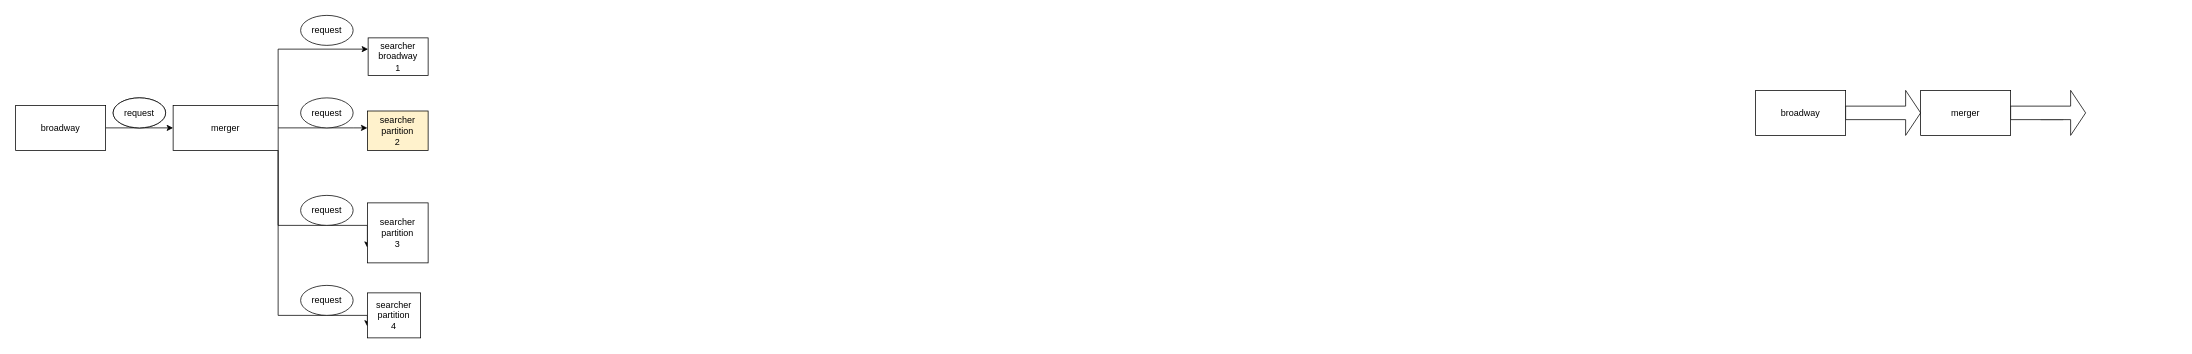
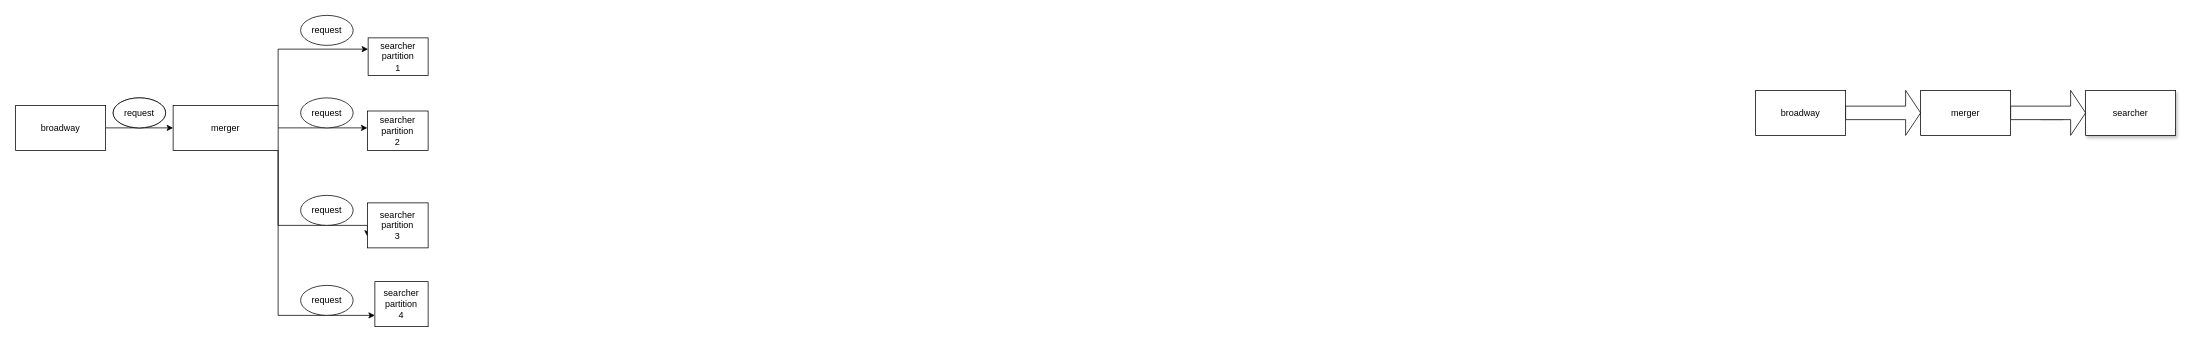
- <mxCell id="18" value="searcher&lt;br&gt;broadway&lt;br&gt;1" style="rounded=0;whiteSpace=wrap;html=1;" vertex="1" parent="1"><mxGeometry x="490" y="50" width="80" height="50" as="geometry" /></mxCell>
+ <mxCell id="18" value="searcher&lt;br&gt;partition&lt;br&gt;1" style="rounded=0;whiteSpace=wrap;html=1;" vertex="1" parent="1"><mxGeometry x="490" y="50" width="80" height="50" as="geometry" /></mxCell>
+ <mxCell id="13" value="searcher" style="rounded=0;whiteSpace=wrap;html=1;shadow=1;" parent="1" vertex="1"><mxGeometry x="2780" y="120" width="120" height="60" as="geometry" /></mxCell>
- <mxCell id="14" value="searcher&lt;br&gt;partition&lt;br&gt;2" style="rounded=0;whiteSpace=wrap;html=1;fillColor=#fff2cc;" vertex="1" parent="1"><mxGeometry x="489" y="147.5" width="81" height="52.5" as="geometry" /></mxCell>
+ <mxCell id="14" value="searcher&lt;br&gt;partition&lt;br&gt;2" style="rounded=0;whiteSpace=wrap;html=1;" vertex="1" parent="1"><mxGeometry x="489" y="147.5" width="81" height="52.5" as="geometry" /></mxCell>
- <mxCell id="20" value="searcher&lt;br&gt;partition&lt;br&gt;3" style="rounded=0;whiteSpace=wrap;html=1;" vertex="1" parent="1"><mxGeometry x="489" y="270" width="81" height="80" as="geometry" /></mxCell>
+ <mxCell id="20" value="searcher&lt;br&gt;partition&lt;br&gt;3" style="rounded=0;whiteSpace=wrap;html=1;" vertex="1" parent="1"><mxGeometry x="489" y="270" width="81" height="60" as="geometry" /></mxCell>
- <mxCell id="19" value="searcher&lt;br&gt;partition&lt;br&gt;4" style="rounded=0;whiteSpace=wrap;html=1;" vertex="1" parent="1"><mxGeometry x="489" y="390" width="71" height="60" as="geometry" /></mxCell>
+ <mxCell id="19" value="searcher&lt;br&gt;partition&lt;br&gt;4" style="rounded=0;whiteSpace=wrap;html=1;" vertex="1" parent="1"><mxGeometry x="499" y="375" width="71" height="60" as="geometry" /></mxCell>
